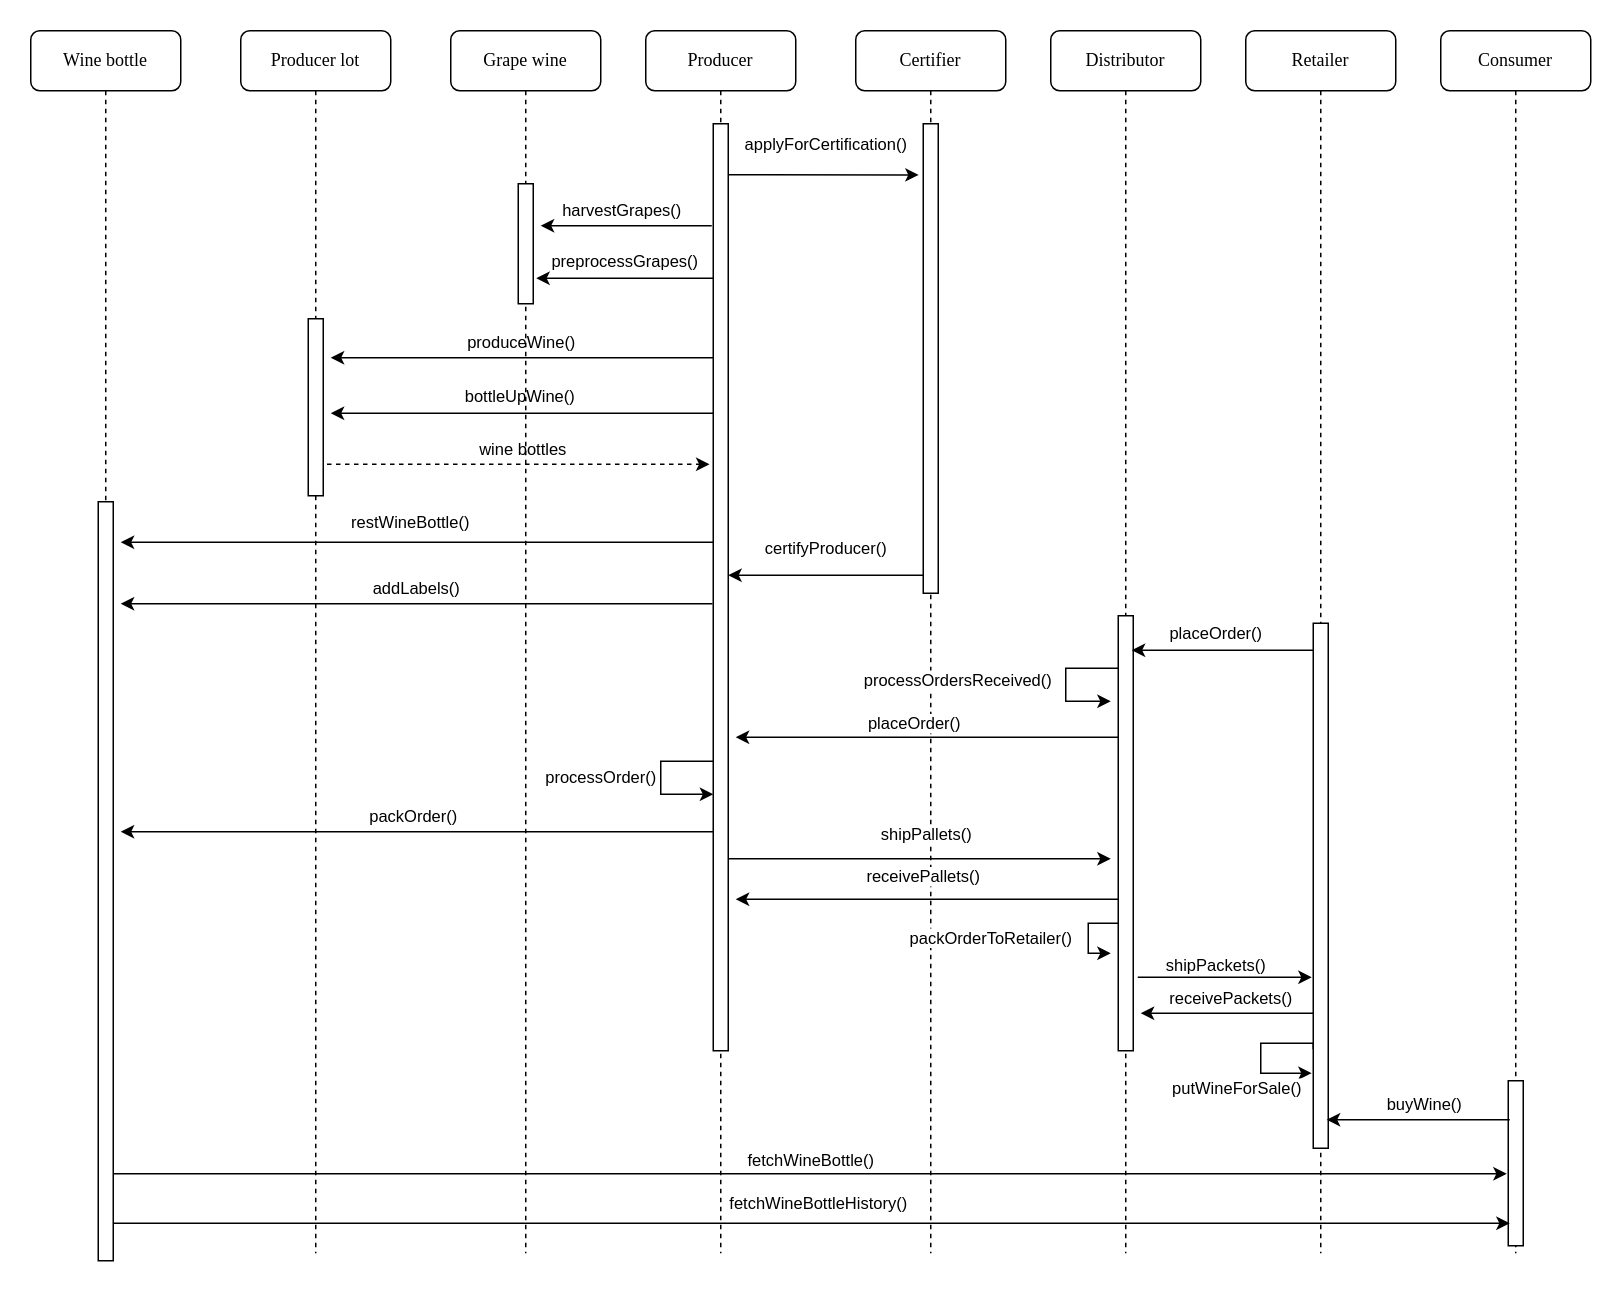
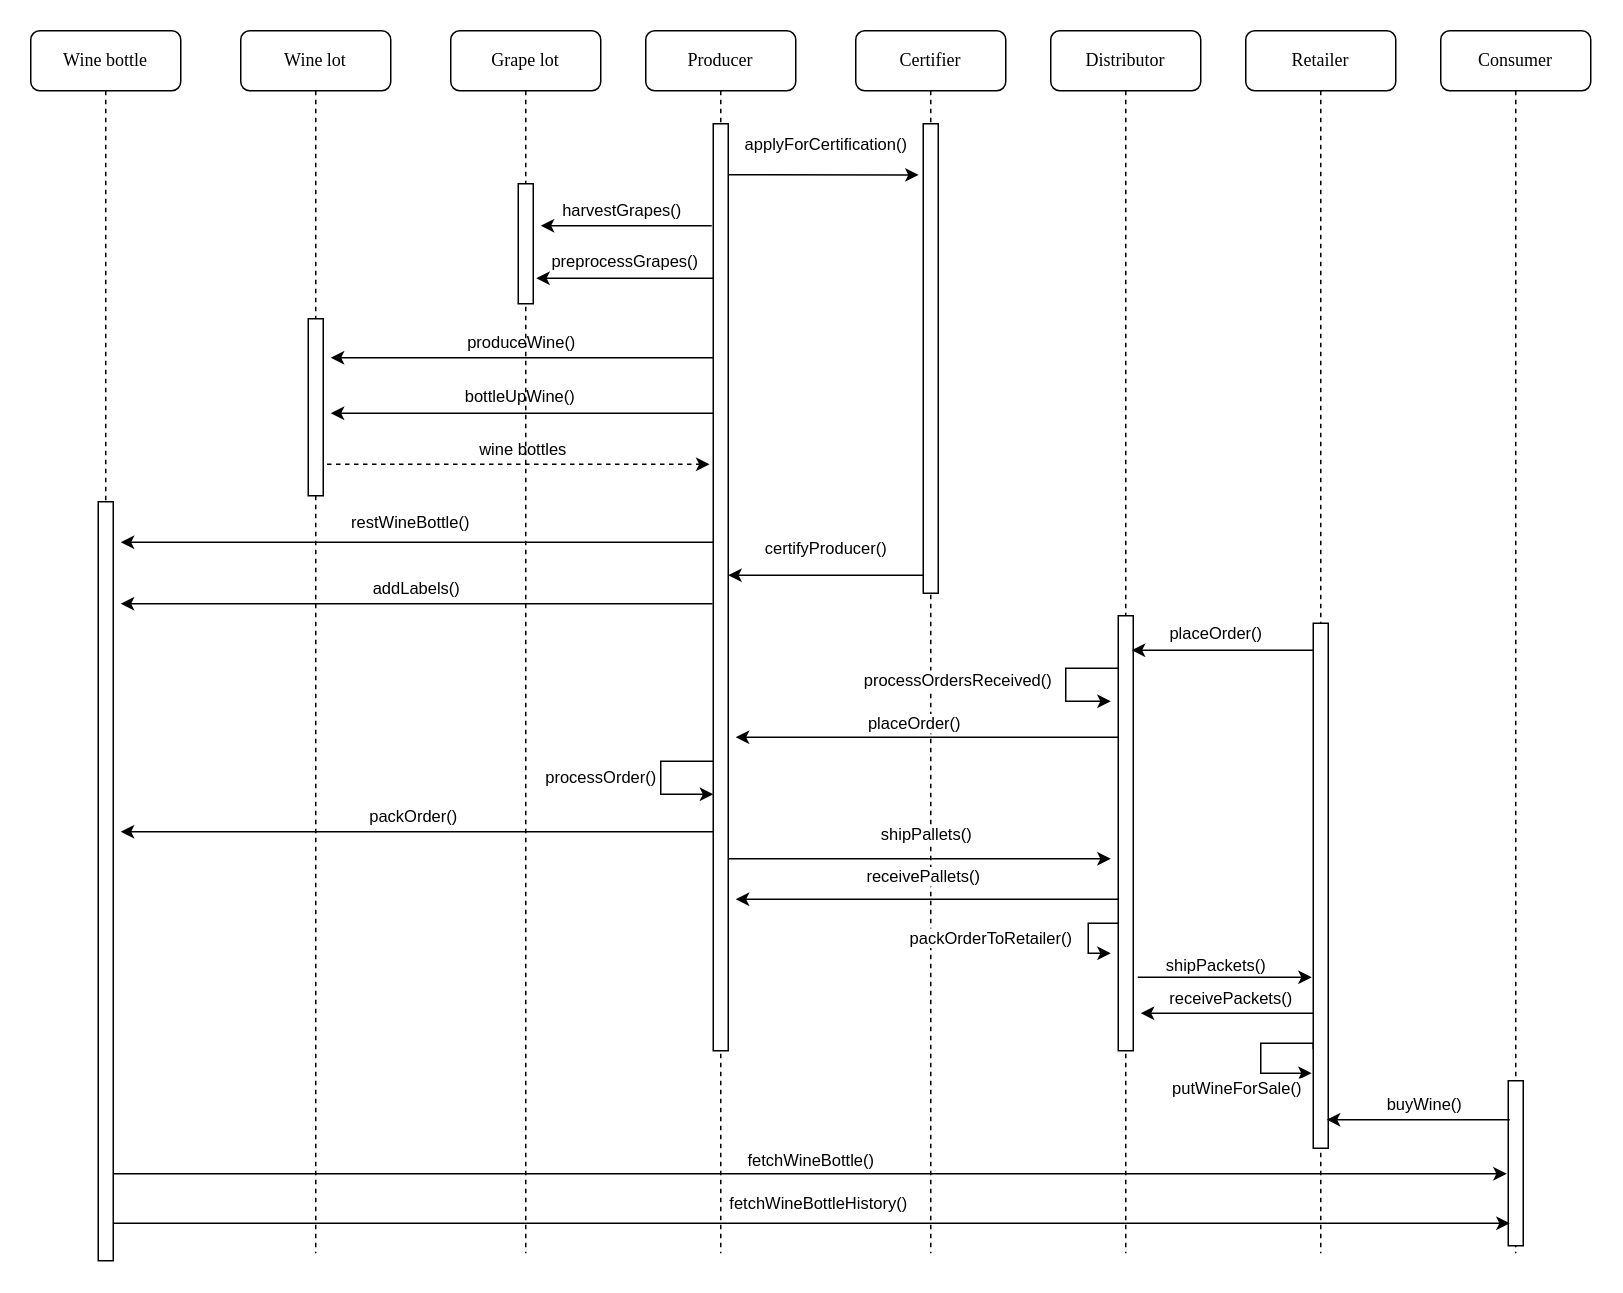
- <mxCell id="2" value="Producer lot" style="shape=umlLifeline;perimeter=lifelinePerimeter;whiteSpace=wrap;html=1;container=1;collapsible=0;recursiveResize=0;outlineConnect=0;rounded=1;shadow=0;comic=0;labelBackgroundColor=none;strokeColor=#000000;strokeWidth=1;fillColor=#FFFFFF;fontFamily=Verdana;fontSize=12;fontColor=#000000;align=center;" parent="1" vertex="1"><mxGeometry x="160" y="20" width="100" height="815" as="geometry" /></mxCell>
+ <mxCell id="2" value="Wine lot" style="shape=umlLifeline;perimeter=lifelinePerimeter;whiteSpace=wrap;html=1;container=1;collapsible=0;recursiveResize=0;outlineConnect=0;rounded=1;shadow=0;comic=0;labelBackgroundColor=none;strokeColor=#000000;strokeWidth=1;fillColor=#FFFFFF;fontFamily=Verdana;fontSize=12;fontColor=#000000;align=center;" parent="1" vertex="1"><mxGeometry x="160" y="20" width="100" height="815" as="geometry" /></mxCell>
- <mxCell id="33" value="Grape wine" style="shape=umlLifeline;perimeter=lifelinePerimeter;whiteSpace=wrap;html=1;container=1;collapsible=0;recursiveResize=0;outlineConnect=0;rounded=1;shadow=0;comic=0;labelBackgroundColor=none;strokeColor=#000000;strokeWidth=1;fillColor=#FFFFFF;fontFamily=Verdana;fontSize=12;fontColor=#000000;align=center;" parent="1" vertex="1"><mxGeometry x="300" y="20" width="100" height="815" as="geometry" /></mxCell>
+ <mxCell id="33" value="Grape lot" style="shape=umlLifeline;perimeter=lifelinePerimeter;whiteSpace=wrap;html=1;container=1;collapsible=0;recursiveResize=0;outlineConnect=0;rounded=1;shadow=0;comic=0;labelBackgroundColor=none;strokeColor=#000000;strokeWidth=1;fillColor=#FFFFFF;fontFamily=Verdana;fontSize=12;fontColor=#000000;align=center;" parent="1" vertex="1"><mxGeometry x="300" y="20" width="100" height="815" as="geometry" /></mxCell>
